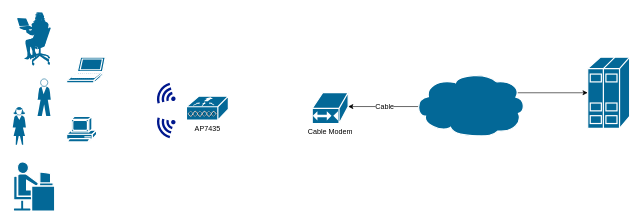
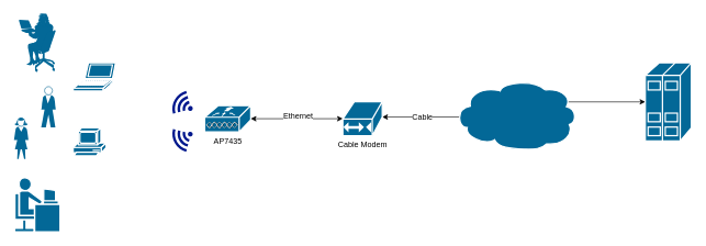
+ <mxCell id="2" style="edgeStyle=orthogonalEdgeStyle;rounded=0;orthogonalLoop=1;jettySize=auto;html=1;exitX=1;exitY=0.5;exitDx=0;exitDy=0;exitPerimeter=0;startArrow=classic;startFill=1;" parent="1" source="4" target="7" edge="1"><mxGeometry relative="1" as="geometry" /></mxCell>
+ <mxCell id="3" value="Ethernet" style="text;html=1;align=center;verticalAlign=middle;resizable=0;points=[];labelBackgroundColor=#ffffff;" parent="2" vertex="1" connectable="0"><mxGeometry x="0.021" y="4" relative="1" as="geometry"><mxPoint as="offset" /></mxGeometry></mxCell>
